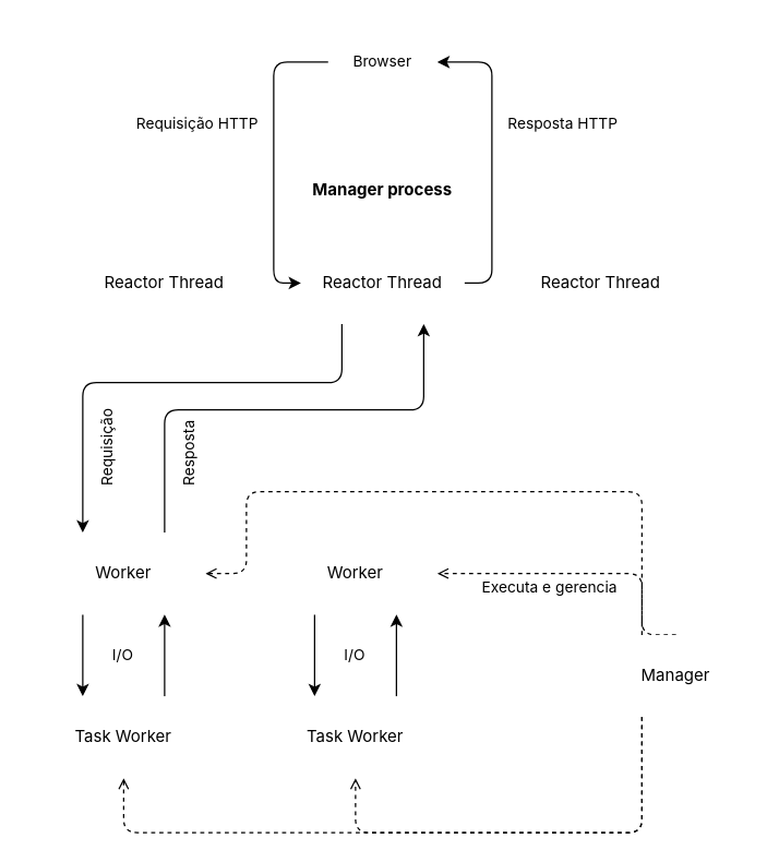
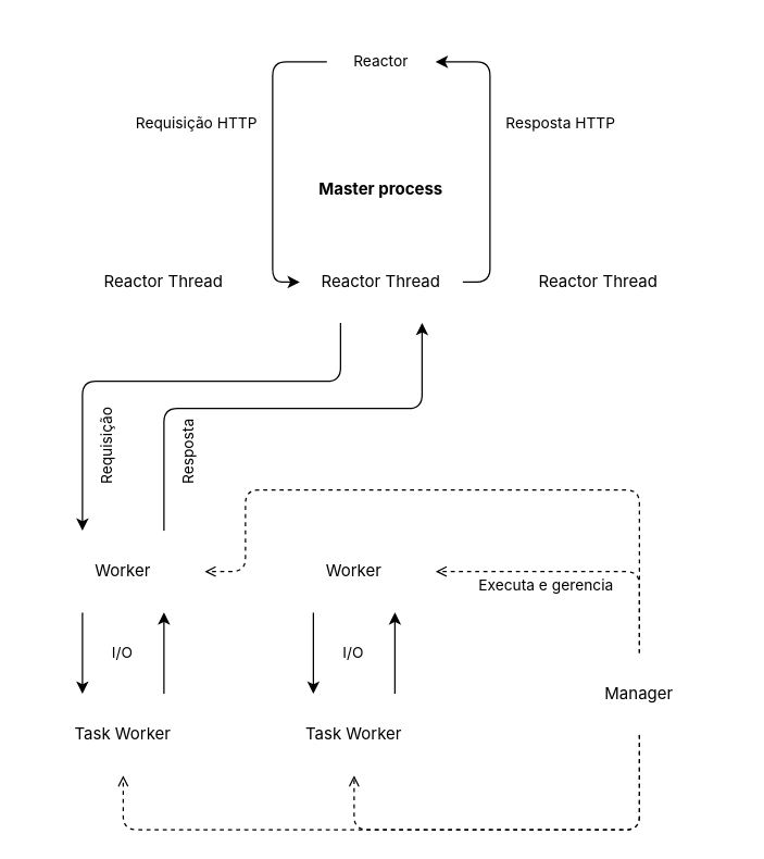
- <mxCell id="23" value="Browser" style="rounded=1;whiteSpace=wrap;html=1;fontFamily=Inter;fontSize=11;fontColor=light-dark(#000000,#004C99);labelBackgroundColor=none;strokeColor=none;fillColor=light-dark(#FFFFFF,#99CCFF);" parent="1" vertex="1"><mxGeometry x="240" y="20" width="80" height="50" as="geometry" /></mxCell>
+ <mxCell id="23" value="Reactor" style="rounded=1;whiteSpace=wrap;html=1;fontFamily=Inter;fontSize=11;fontColor=light-dark(#000000,#004C99);labelBackgroundColor=none;strokeColor=none;fillColor=light-dark(#FFFFFF,#99CCFF);" parent="1" vertex="1"><mxGeometry x="240" y="20" width="80" height="50" as="geometry" /></mxCell>
- <mxCell id="2" value="Manager process" style="swimlane;whiteSpace=wrap;html=1;rounded=1;collapsible=0;fontFamily=Inter;labelBackgroundColor=none;fillStyle=solid;fillColor=light-dark(#FFFFFF,#FFE599);gradientColor=none;strokeColor=none;swimlaneFillColor=light-dark(transparent,#FFF2CC);fontColor=light-dark(#000000,#000000);" parent="1" vertex="1"><mxGeometry x="20" y="127" width="520" height="143" as="geometry" /></mxCell>
+ <mxCell id="2" value="Master process" style="swimlane;whiteSpace=wrap;html=1;rounded=1;collapsible=0;fontFamily=Inter;labelBackgroundColor=none;fillStyle=solid;fillColor=light-dark(#FFFFFF,#FFE599);gradientColor=none;strokeColor=none;swimlaneFillColor=light-dark(transparent,#FFF2CC);fontColor=light-dark(#000000,#000000);" parent="1" vertex="1"><mxGeometry x="20" y="127" width="520" height="143" as="geometry" /></mxCell>
- <mxCell id="10" value="Manager" style="rounded=1;whiteSpace=wrap;html=1;fontFamily=Inter;labelBackgroundColor=none;strokeColor=none;fillColor=light-dark(#FFFFFF,#A680B8);fontColor=light-dark(#000000,#322637);" parent="1" vertex="1"><mxGeometry x="435" y="465" width="120" height="60" as="geometry" /></mxCell>
+ <mxCell id="10" value="Manager" style="rounded=1;whiteSpace=wrap;html=1;fontFamily=Inter;labelBackgroundColor=none;strokeColor=none;fillColor=light-dark(#FFFFFF,#A680B8);fontColor=light-dark(#000000,#322637);" parent="1" vertex="1"><mxGeometry x="410" y="480" width="120" height="60" as="geometry" /></mxCell>
